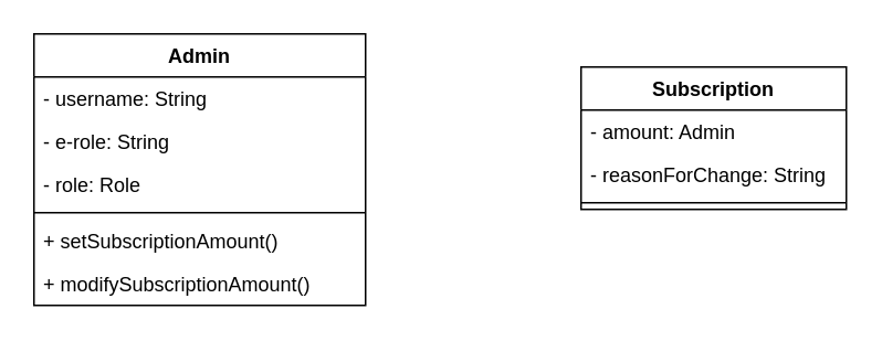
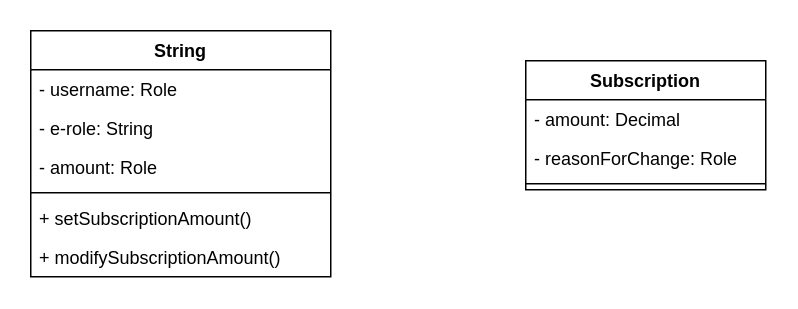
- <mxCell id="2" value="Admin" style="swimlane;fontStyle=1;align=center;verticalAlign=top;childLayout=stackLayout;horizontal=1;startSize=26;horizontalStack=0;resizeParent=1;resizeParentMax=0;resizeLast=0;collapsible=1;marginBottom=0;whiteSpace=wrap;html=1;" vertex="1" parent="1"><mxGeometry x="20" y="20" width="200" height="164" as="geometry" /></mxCell>
+ <mxCell id="2" value="String" style="swimlane;fontStyle=1;align=center;verticalAlign=top;childLayout=stackLayout;horizontal=1;startSize=26;horizontalStack=0;resizeParent=1;resizeParentMax=0;resizeLast=0;collapsible=1;marginBottom=0;whiteSpace=wrap;html=1;" vertex="1" parent="1"><mxGeometry x="20" y="20" width="200" height="164" as="geometry" /></mxCell>
- <mxCell id="3" value="- username: String" style="text;strokeColor=none;fillColor=none;align=left;verticalAlign=top;spacingLeft=4;spacingRight=4;overflow=hidden;rotatable=0;points=[[0,0.5],[1,0.5]];portConstraint=eastwest;whiteSpace=wrap;html=1;" vertex="1" parent="2"><mxGeometry y="26" width="200" height="26" as="geometry" /></mxCell>
+ <mxCell id="3" value="- username: Role" style="text;strokeColor=none;fillColor=none;align=left;verticalAlign=top;spacingLeft=4;spacingRight=4;overflow=hidden;rotatable=0;points=[[0,0.5],[1,0.5]];portConstraint=eastwest;whiteSpace=wrap;html=1;" vertex="1" parent="2"><mxGeometry y="26" width="200" height="26" as="geometry" /></mxCell>
- <mxCell id="10" value="- amount: Admin" style="text;strokeColor=none;fillColor=none;align=left;verticalAlign=top;spacingLeft=4;spacingRight=4;overflow=hidden;rotatable=0;points=[[0,0.5],[1,0.5]];portConstraint=eastwest;whiteSpace=wrap;html=1;" vertex="1" parent="9"><mxGeometry y="26" width="160" height="26" as="geometry" /></mxCell>
+ <mxCell id="10" value="- amount: Decimal" style="text;strokeColor=none;fillColor=none;align=left;verticalAlign=top;spacingLeft=4;spacingRight=4;overflow=hidden;rotatable=0;points=[[0,0.5],[1,0.5]];portConstraint=eastwest;whiteSpace=wrap;html=1;" vertex="1" parent="9"><mxGeometry y="26" width="160" height="26" as="geometry" /></mxCell>
- <mxCell id="5" value="- role: Role" style="text;strokeColor=none;fillColor=none;align=left;verticalAlign=top;spacingLeft=4;spacingRight=4;overflow=hidden;rotatable=0;points=[[0,0.5],[1,0.5]];portConstraint=eastwest;whiteSpace=wrap;html=1;" vertex="1" parent="2"><mxGeometry y="78" width="200" height="26" as="geometry" /></mxCell>
+ <mxCell id="5" value="- amount: Role" style="text;strokeColor=none;fillColor=none;align=left;verticalAlign=top;spacingLeft=4;spacingRight=4;overflow=hidden;rotatable=0;points=[[0,0.5],[1,0.5]];portConstraint=eastwest;whiteSpace=wrap;html=1;" vertex="1" parent="2"><mxGeometry y="78" width="200" height="26" as="geometry" /></mxCell>
- <mxCell id="11" value="- reasonForChange: String" style="text;strokeColor=none;fillColor=none;align=left;verticalAlign=top;spacingLeft=4;spacingRight=4;overflow=hidden;rotatable=0;points=[[0,0.5],[1,0.5]];portConstraint=eastwest;whiteSpace=wrap;html=1;" vertex="1" parent="9"><mxGeometry y="52" width="160" height="26" as="geometry" /></mxCell>
+ <mxCell id="11" value="- reasonForChange: Role" style="text;strokeColor=none;fillColor=none;align=left;verticalAlign=top;spacingLeft=4;spacingRight=4;overflow=hidden;rotatable=0;points=[[0,0.5],[1,0.5]];portConstraint=eastwest;whiteSpace=wrap;html=1;" vertex="1" parent="9"><mxGeometry y="52" width="160" height="26" as="geometry" /></mxCell>
